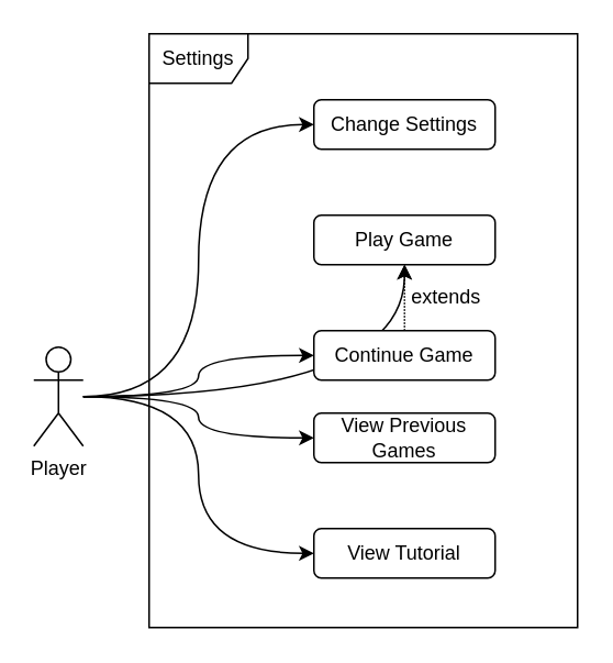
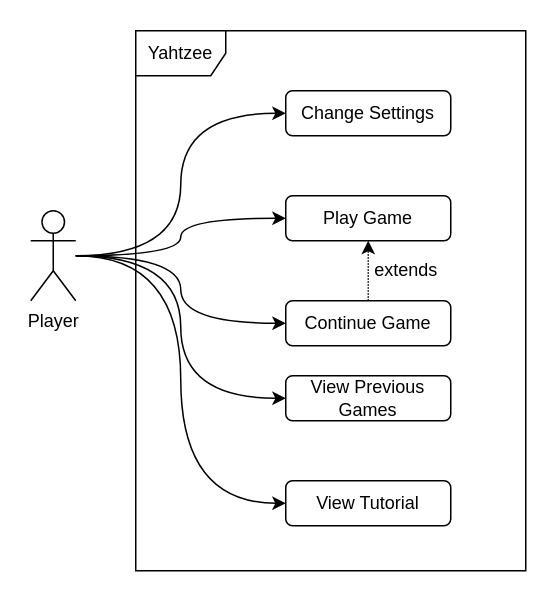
- <mxCell id="15" value="Settings" style="shape=umlFrame;whiteSpace=wrap;html=1;" vertex="1" parent="1"><mxGeometry x="90" y="20" width="260" height="360" as="geometry" /></mxCell>
+ <mxCell id="15" value="Yahtzee" style="shape=umlFrame;whiteSpace=wrap;html=1;" vertex="1" parent="1"><mxGeometry x="90" y="20" width="260" height="360" as="geometry" /></mxCell>
- <mxCell id="7" value="Player" style="shape=umlActor;verticalLabelPosition=bottom;verticalAlign=top;html=1;" vertex="1" parent="1"><mxGeometry x="20" y="210" width="30" height="60" as="geometry" /></mxCell>
+ <mxCell id="7" value="Player" style="shape=umlActor;verticalLabelPosition=bottom;verticalAlign=top;html=1;" vertex="1" parent="1"><mxGeometry x="20" y="140" width="30" height="60" as="geometry" /></mxCell>
